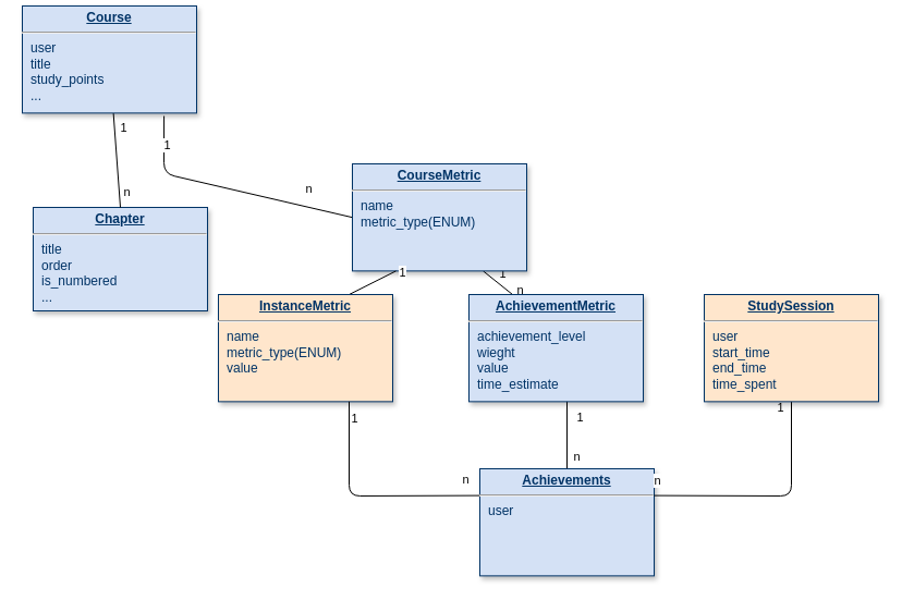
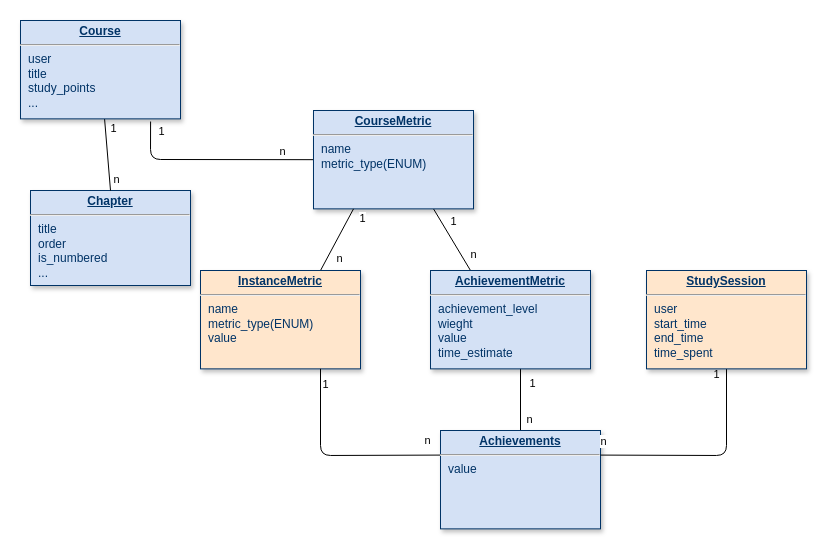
- <mxCell id="9" value="&lt;p style=&quot;margin: 0px; margin-top: 4px; text-align: center; text-decoration: underline;&quot;&gt;&lt;b&gt;Course&lt;/b&gt;&lt;/p&gt;&lt;hr&gt;&lt;p style=&quot;margin: 0px; margin-left: 8px;&quot;&gt;user&lt;/p&gt;&lt;p style=&quot;margin: 0px; margin-left: 8px;&quot;&gt;title&lt;/p&gt;&lt;p style=&quot;margin: 0px; margin-left: 8px;&quot;&gt;study_points&lt;/p&gt;&lt;p style=&quot;margin: 0px; margin-left: 8px;&quot;&gt;...&lt;/p&gt;&lt;p style=&quot;margin: 0px; margin-left: 8px;&quot;&gt;&lt;br&gt;&lt;/p&gt;&lt;p style=&quot;margin: 0px; margin-left: 8px;&quot;&gt;&lt;br&gt;&lt;/p&gt;" style="verticalAlign=top;align=left;overflow=fill;fontSize=12;fontFamily=Helvetica;html=1;strokeColor=#003366;shadow=1;fillColor=#D4E1F5;fontColor=#003366" parent="1" vertex="1"><mxGeometry x="20" y="5" width="160" height="98.36" as="geometry" /></mxCell>
+ <mxCell id="9" value="&lt;p style=&quot;margin: 0px; margin-top: 4px; text-align: center; text-decoration: underline;&quot;&gt;&lt;b&gt;Course&lt;/b&gt;&lt;/p&gt;&lt;hr&gt;&lt;p style=&quot;margin: 0px; margin-left: 8px;&quot;&gt;user&lt;/p&gt;&lt;p style=&quot;margin: 0px; margin-left: 8px;&quot;&gt;title&lt;/p&gt;&lt;p style=&quot;margin: 0px; margin-left: 8px;&quot;&gt;study_points&lt;/p&gt;&lt;p style=&quot;margin: 0px; margin-left: 8px;&quot;&gt;...&lt;/p&gt;&lt;p style=&quot;margin: 0px; margin-left: 8px;&quot;&gt;&lt;br&gt;&lt;/p&gt;&lt;p style=&quot;margin: 0px; margin-left: 8px;&quot;&gt;&lt;br&gt;&lt;/p&gt;" style="verticalAlign=top;align=left;overflow=fill;fontSize=12;fontFamily=Helvetica;html=1;strokeColor=#003366;shadow=1;fillColor=#D4E1F5;fontColor=#003366" parent="1" vertex="1"><mxGeometry x="20" y="20" width="160" height="98.36" as="geometry" /></mxCell>
- <mxCell id="13" value="&lt;p style=&quot;margin: 0px; margin-top: 4px; text-align: center; text-decoration: underline;&quot;&gt;&lt;b&gt;CourseMetric&lt;/b&gt;&lt;/p&gt;&lt;hr&gt;&lt;p style=&quot;margin: 0px; margin-left: 8px;&quot;&gt;&lt;span style=&quot;background-color: initial;&quot;&gt;name&lt;/span&gt;&lt;br&gt;&lt;/p&gt;&lt;p style=&quot;margin: 0px; margin-left: 8px;&quot;&gt;metric_type(ENUM)&lt;/p&gt;&lt;p style=&quot;margin: 0px; margin-left: 8px;&quot;&gt;&lt;br&gt;&lt;/p&gt;&lt;p style=&quot;margin: 0px; margin-left: 8px;&quot;&gt;&lt;br&gt;&lt;/p&gt;&lt;p style=&quot;margin: 0px; margin-left: 8px;&quot;&gt;&lt;br&gt;&lt;/p&gt;&lt;p style=&quot;margin: 0px; margin-left: 8px;&quot;&gt;&lt;br&gt;&lt;/p&gt;" style="verticalAlign=top;align=left;overflow=fill;fontSize=12;fontFamily=Helvetica;html=1;strokeColor=#003366;shadow=1;fillColor=#D4E1F5;fontColor=#003366" parent="1" vertex="1"><mxGeometry x="323" y="150" width="160" height="98.36" as="geometry" /></mxCell>
+ <mxCell id="13" value="&lt;p style=&quot;margin: 0px; margin-top: 4px; text-align: center; text-decoration: underline;&quot;&gt;&lt;b&gt;CourseMetric&lt;/b&gt;&lt;/p&gt;&lt;hr&gt;&lt;p style=&quot;margin: 0px; margin-left: 8px;&quot;&gt;&lt;span style=&quot;background-color: initial;&quot;&gt;name&lt;/span&gt;&lt;br&gt;&lt;/p&gt;&lt;p style=&quot;margin: 0px; margin-left: 8px;&quot;&gt;metric_type(ENUM)&lt;/p&gt;&lt;p style=&quot;margin: 0px; margin-left: 8px;&quot;&gt;&lt;br&gt;&lt;/p&gt;&lt;p style=&quot;margin: 0px; margin-left: 8px;&quot;&gt;&lt;br&gt;&lt;/p&gt;&lt;p style=&quot;margin: 0px; margin-left: 8px;&quot;&gt;&lt;br&gt;&lt;/p&gt;&lt;p style=&quot;margin: 0px; margin-left: 8px;&quot;&gt;&lt;br&gt;&lt;/p&gt;" style="verticalAlign=top;align=left;overflow=fill;fontSize=12;fontFamily=Helvetica;html=1;strokeColor=#003366;shadow=1;fillColor=#D4E1F5;fontColor=#003366" parent="1" vertex="1"><mxGeometry x="313" y="110" width="160" height="98.36" as="geometry" /></mxCell>
- <mxCell id="26" value="&lt;p style=&quot;margin: 0px; margin-top: 4px; text-align: center; text-decoration: underline;&quot;&gt;&lt;b&gt;Achievements&lt;/b&gt;&lt;/p&gt;&lt;hr&gt;&lt;p style=&quot;margin: 0px; margin-left: 8px;&quot;&gt;user&lt;/p&gt;&lt;p style=&quot;margin: 0px; margin-left: 8px;&quot;&gt;&lt;br&gt;&lt;/p&gt;&lt;p style=&quot;margin: 0px; margin-left: 8px;&quot;&gt;&lt;br&gt;&lt;/p&gt;&lt;p style=&quot;margin: 0px; margin-left: 8px;&quot;&gt;&lt;br&gt;&lt;/p&gt;&lt;p style=&quot;margin: 0px; margin-left: 8px;&quot;&gt;&lt;br&gt;&lt;/p&gt;&lt;p style=&quot;margin: 0px; margin-left: 8px;&quot;&gt;&lt;br&gt;&lt;/p&gt;" style="verticalAlign=top;align=left;overflow=fill;fontSize=12;fontFamily=Helvetica;html=1;strokeColor=#003366;shadow=1;fillColor=#D4E1F5;fontColor=#003366" parent="1" vertex="1"><mxGeometry x="440" y="430" width="160" height="98.36" as="geometry" /></mxCell>
+ <mxCell id="26" value="&lt;p style=&quot;margin: 0px; margin-top: 4px; text-align: center; text-decoration: underline;&quot;&gt;&lt;b&gt;Achievements&lt;/b&gt;&lt;/p&gt;&lt;hr&gt;&lt;p style=&quot;margin: 0px; margin-left: 8px;&quot;&gt;value&lt;/p&gt;&lt;p style=&quot;margin: 0px; margin-left: 8px;&quot;&gt;&lt;br&gt;&lt;/p&gt;&lt;p style=&quot;margin: 0px; margin-left: 8px;&quot;&gt;&lt;br&gt;&lt;/p&gt;&lt;p style=&quot;margin: 0px; margin-left: 8px;&quot;&gt;&lt;br&gt;&lt;/p&gt;&lt;p style=&quot;margin: 0px; margin-left: 8px;&quot;&gt;&lt;br&gt;&lt;/p&gt;&lt;p style=&quot;margin: 0px; margin-left: 8px;&quot;&gt;&lt;br&gt;&lt;/p&gt;" style="verticalAlign=top;align=left;overflow=fill;fontSize=12;fontFamily=Helvetica;html=1;strokeColor=#003366;shadow=1;fillColor=#D4E1F5;fontColor=#003366" parent="1" vertex="1"><mxGeometry x="440" y="430" width="160" height="98.36" as="geometry" /></mxCell>
